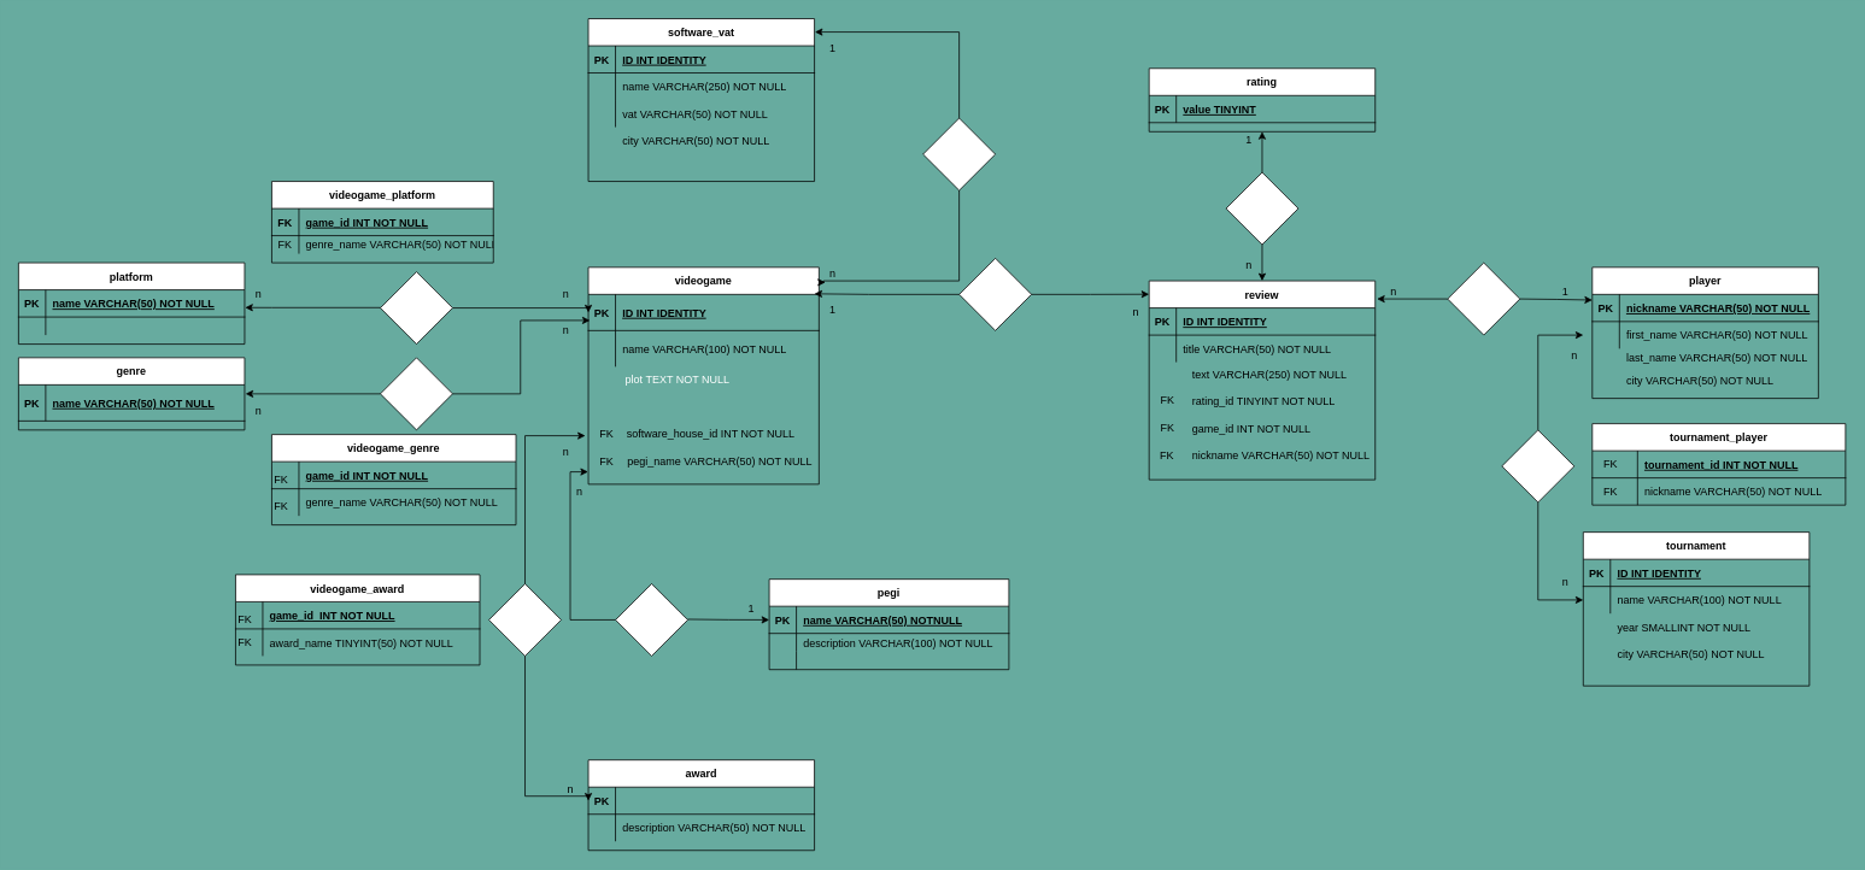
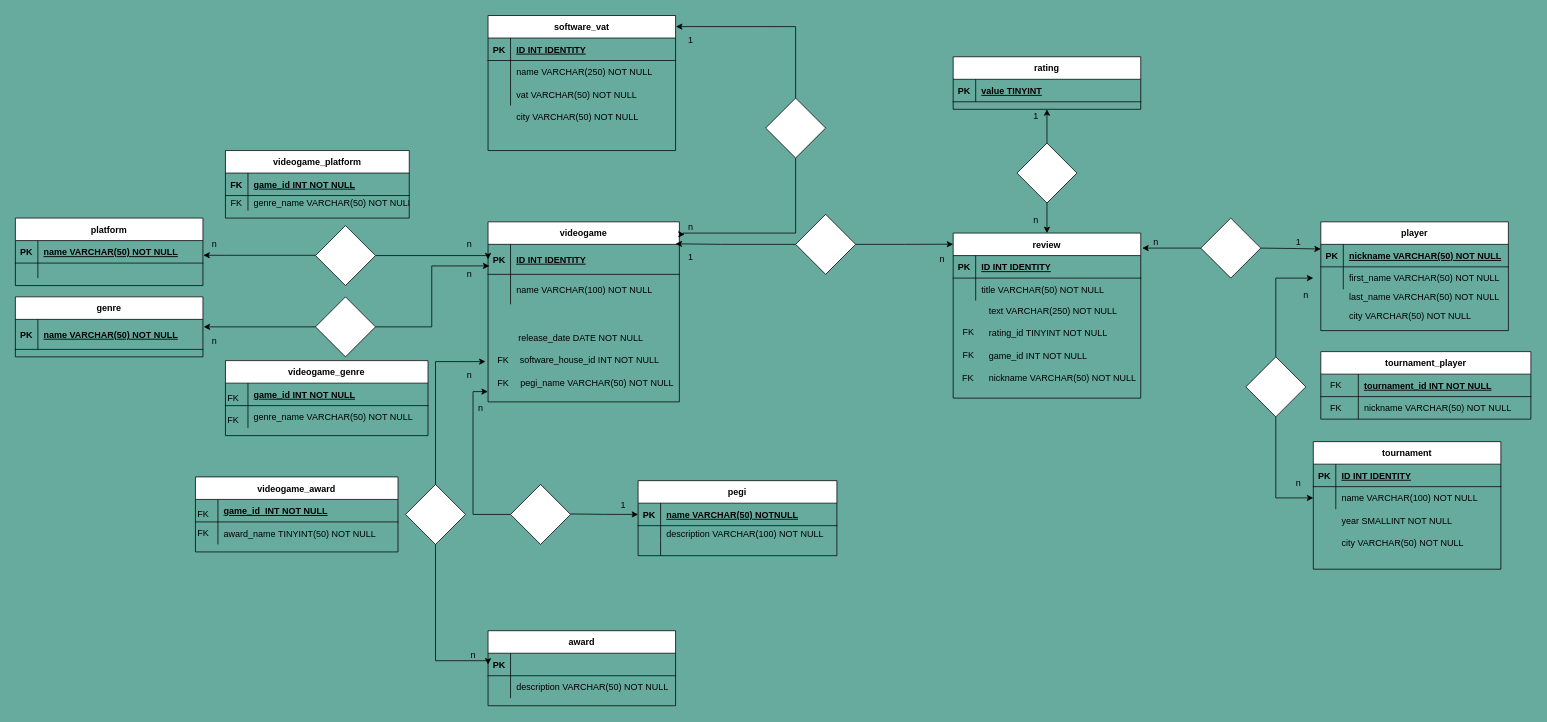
- <mxCell id="100" value="&lt;span style=&quot;&quot;&gt;&lt;font style=&quot;&quot;&gt;&amp;nbsp; &amp;nbsp; &amp;nbsp;plot TEXT NOT NULL&lt;/font&gt;&lt;/span&gt;" style="text;html=1;align=center;verticalAlign=middle;resizable=0;points=[];autosize=1;fontColor=#FFFFFF;" parent="1" vertex="1"><mxGeometry x="665" y="405" width="150" height="30" as="geometry" /></mxCell>
+ <mxCell id="101" value="&amp;nbsp; &amp;nbsp; &amp;nbsp;release_date DATE NOT NULL" style="text;html=1;align=center;verticalAlign=middle;resizable=0;points=[];autosize=1;strokeColor=none;fillColor=none;" parent="1" vertex="1"><mxGeometry x="660" y="435" width="210" height="30" as="geometry" /></mxCell>
